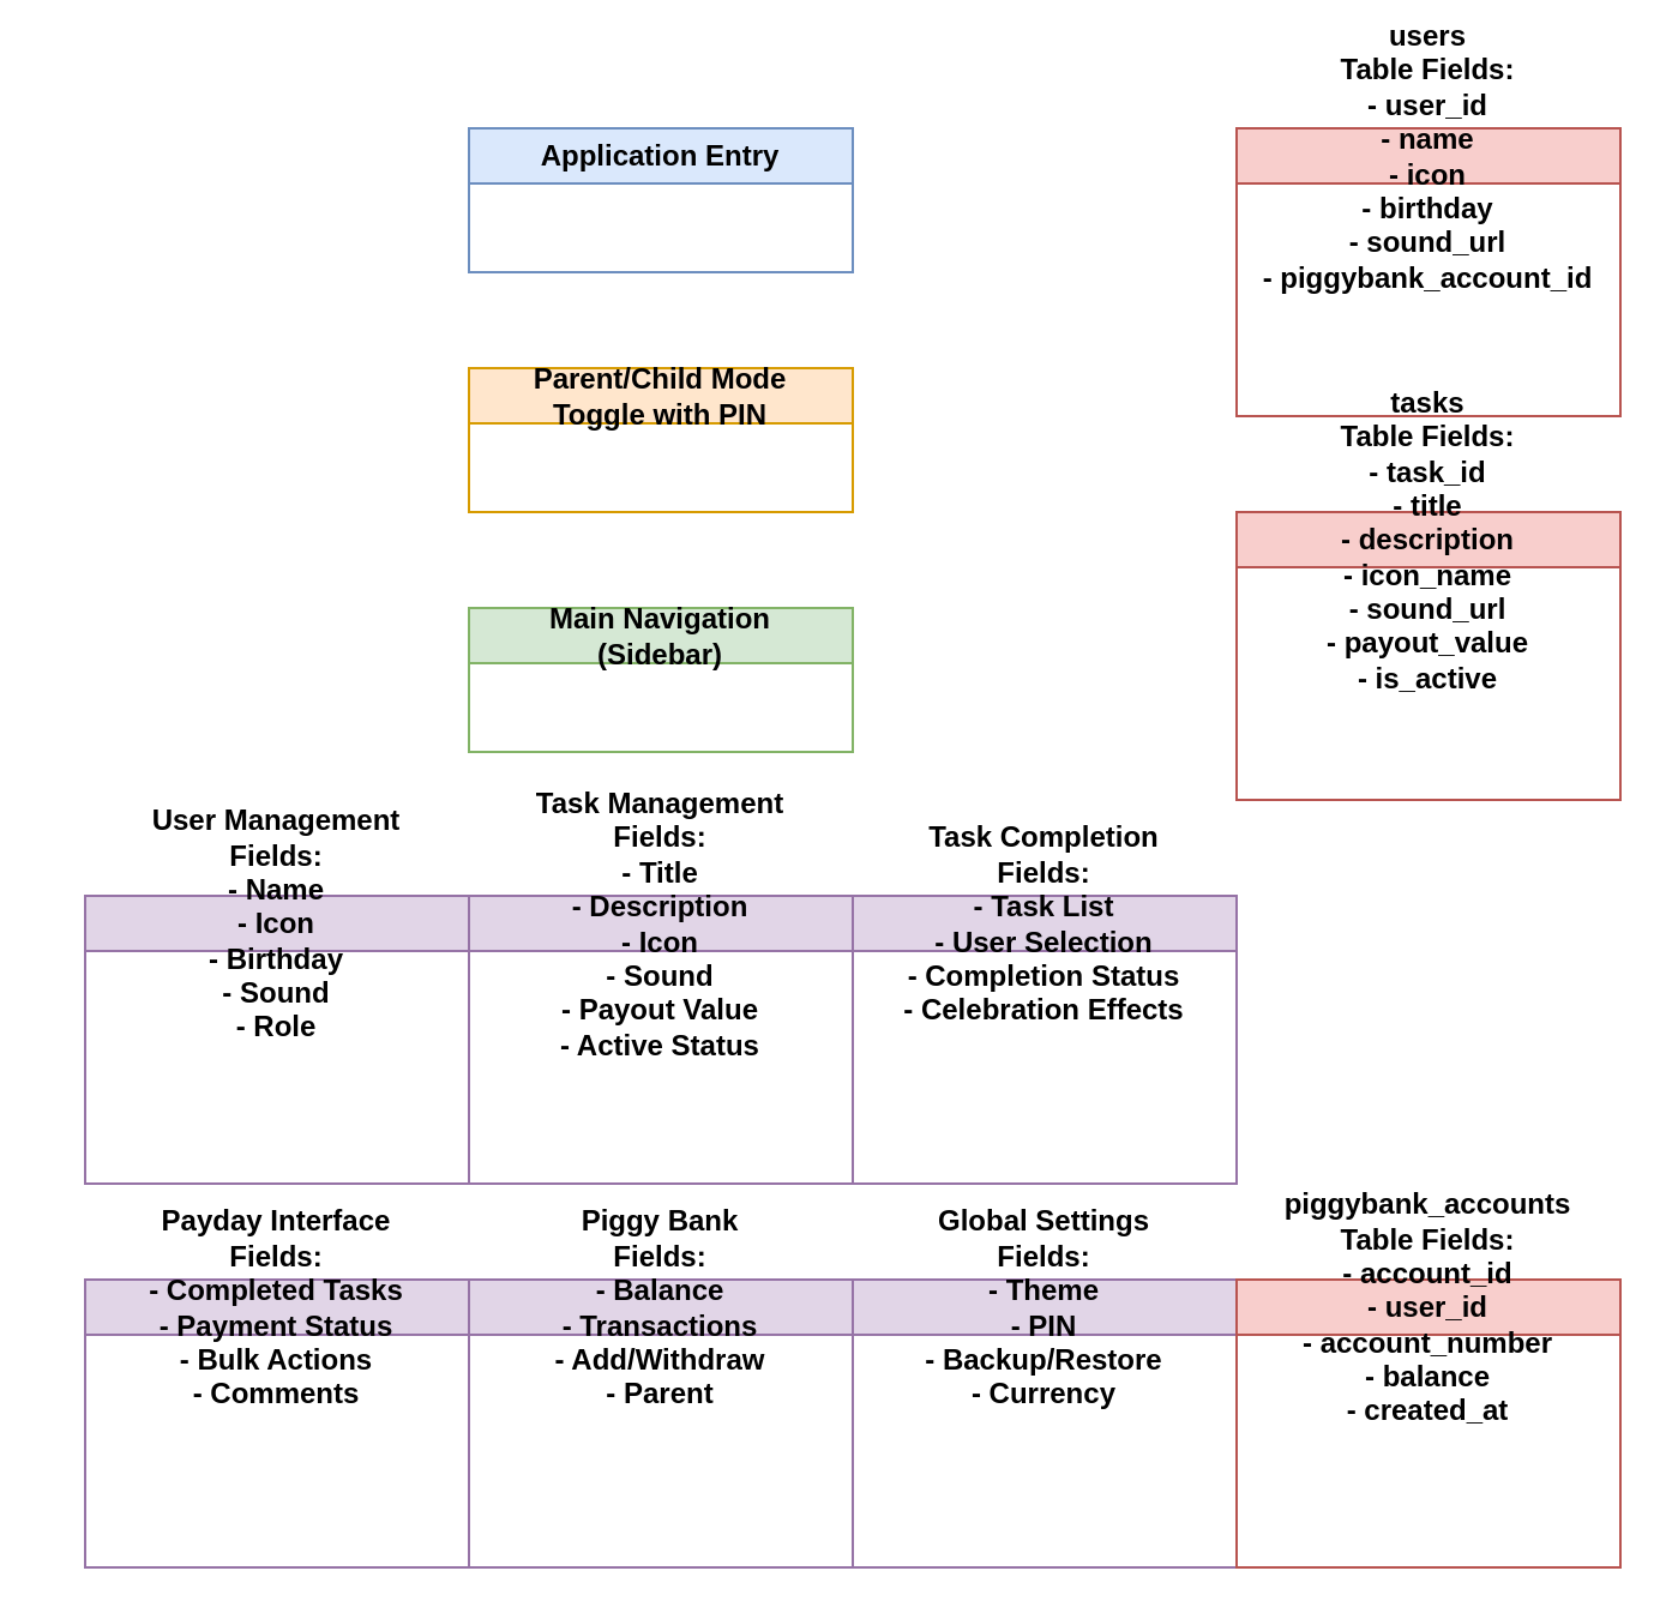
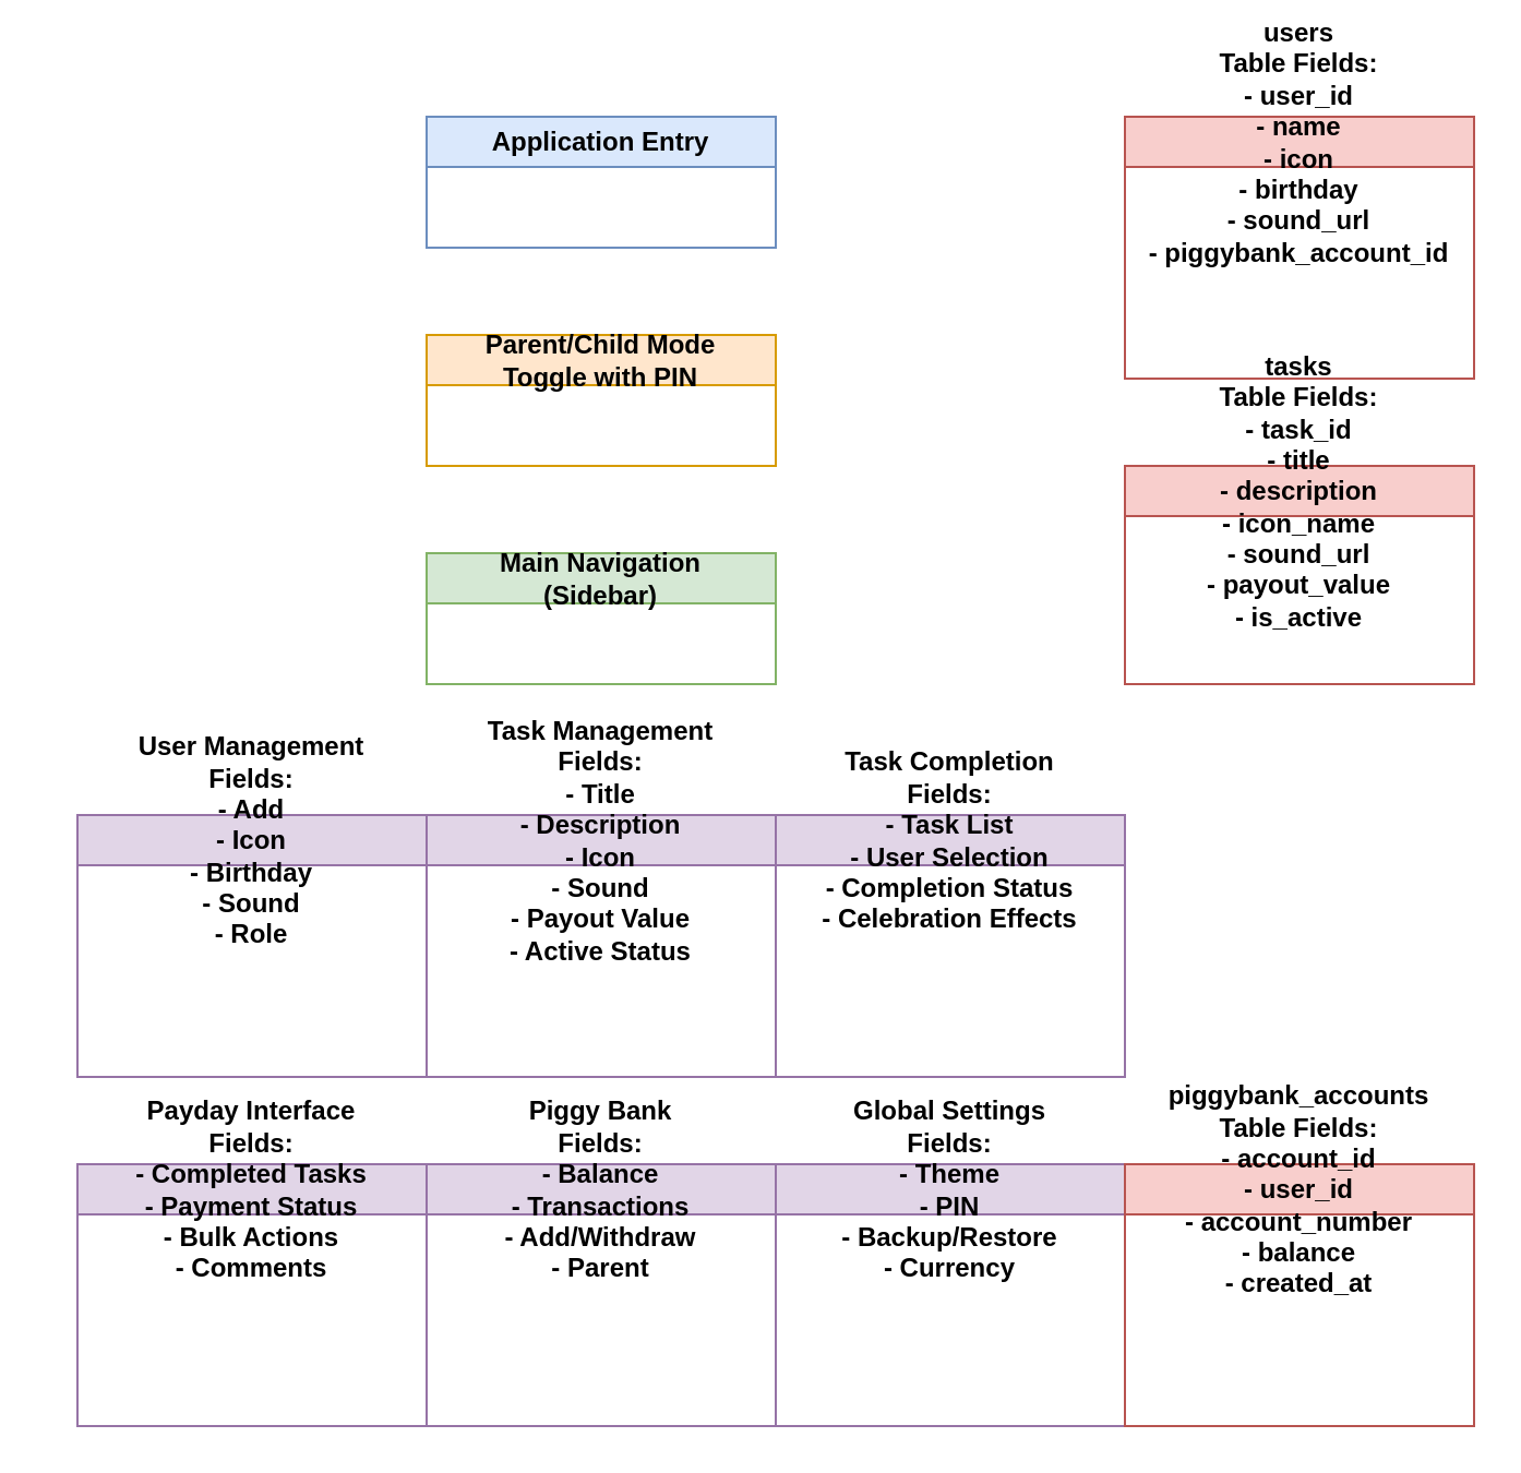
- <mxCell id="19" value="tasks&#10;Table Fields:&#10;- task_id&#10;- title&#10;- description&#10;- icon_name&#10;- sound_url&#10;- payout_value&#10;- is_active" style="swimlane;whiteSpace=wrap;html=1;fillColor=#f8cecc;strokeColor=#b85450;" vertex="1" parent="1"><mxGeometry x="500" y="180" width="160" height="120" as="geometry" /></mxCell>
+ <mxCell id="19" value="tasks&#10;Table Fields:&#10;- task_id&#10;- title&#10;- description&#10;- icon_name&#10;- sound_url&#10;- payout_value&#10;- is_active" style="swimlane;whiteSpace=wrap;html=1;fillColor=#f8cecc;strokeColor=#b85450;" vertex="1" parent="1"><mxGeometry x="500" y="180" width="160" height="100" as="geometry" /></mxCell>
- <mxCell id="5" value="User Management&#10;Fields:&#10;- Name&#10;- Icon&#10;- Birthday&#10;- Sound&#10;- Role" style="swimlane;whiteSpace=wrap;html=1;fillColor=#e1d5e7;strokeColor=#9673a6;" vertex="1" parent="1"><mxGeometry x="20" y="340" width="160" height="120" as="geometry" /></mxCell>
+ <mxCell id="5" value="User Management&#10;Fields:&#10;- Add&#10;- Icon&#10;- Birthday&#10;- Sound&#10;- Role" style="swimlane;whiteSpace=wrap;html=1;fillColor=#e1d5e7;strokeColor=#9673a6;" vertex="1" parent="1"><mxGeometry x="20" y="340" width="160" height="120" as="geometry" /></mxCell>
